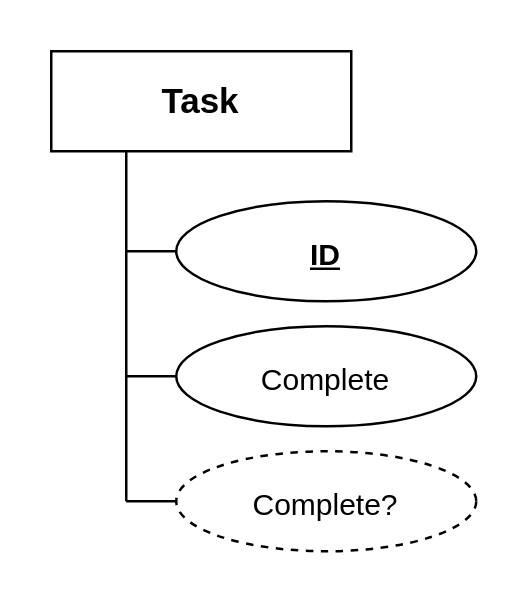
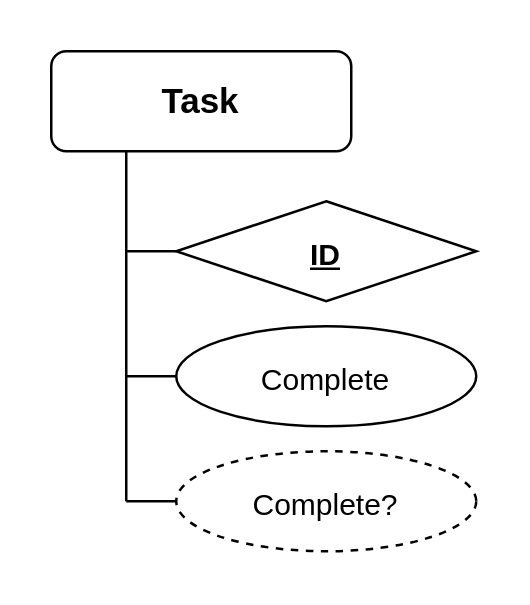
- <mxCell id="3" value="&lt;font size=&quot;1&quot;&gt;&lt;b style=&quot;font-size: 14px&quot;&gt;Task&lt;/b&gt;&lt;/font&gt;" style="rounded=0;whiteSpace=wrap;html=1;fillColor=default;strokeColor=default;fontColor=default;container=0;" parent="2" vertex="1"><mxGeometry width="120" height="40" as="geometry" /></mxCell>
+ <mxCell id="3" value="&lt;font size=&quot;1&quot;&gt;&lt;b style=&quot;font-size: 14px&quot;&gt;Task&lt;/b&gt;&lt;/font&gt;" style="whiteSpace=wrap;html=1;fillColor=default;strokeColor=default;fontColor=default;container=0;rounded=1;" parent="2" vertex="1"><mxGeometry width="120" height="40" as="geometry" /></mxCell>
- <mxCell id="4" value="&lt;font style=&quot;font-size: 12px&quot;&gt;&lt;u&gt;&lt;b&gt;ID&lt;/b&gt;&lt;/u&gt;&lt;/font&gt;" style="ellipse;whiteSpace=wrap;html=1;fontSize=16;fontColor=default;strokeColor=default;fillColor=default;container=0;" parent="2" vertex="1"><mxGeometry x="50" y="60" width="120" height="40" as="geometry" /></mxCell>
+ <mxCell id="4" value="&lt;font style=&quot;font-size: 12px&quot;&gt;&lt;u&gt;&lt;b&gt;ID&lt;/b&gt;&lt;/u&gt;&lt;/font&gt;" style="rhombus;whiteSpace=wrap;html=1;fontSize=16;fontColor=default;strokeColor=default;fillColor=default;container=0;" parent="2" vertex="1"><mxGeometry x="50" y="60" width="120" height="40" as="geometry" /></mxCell>
